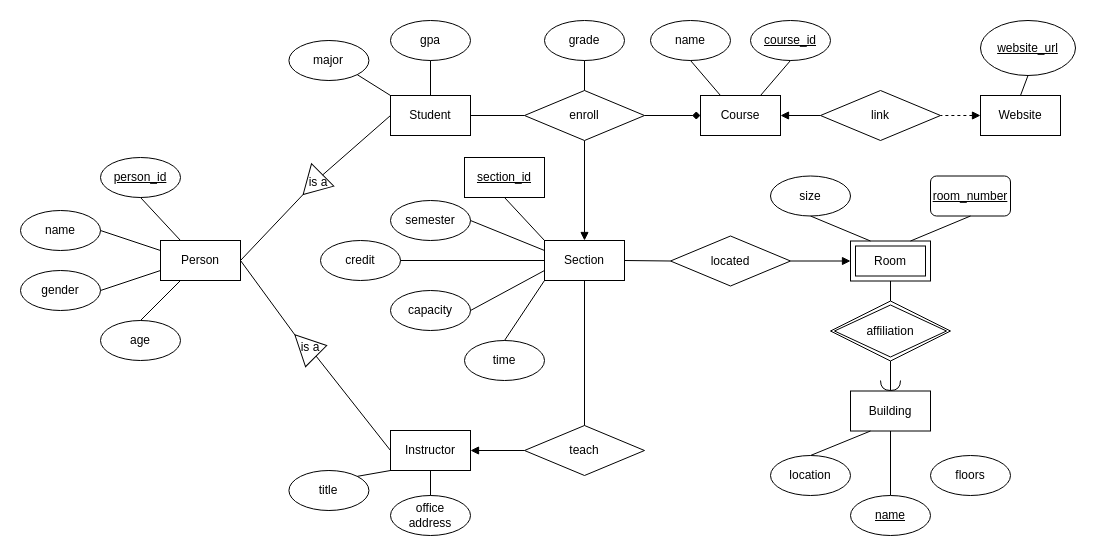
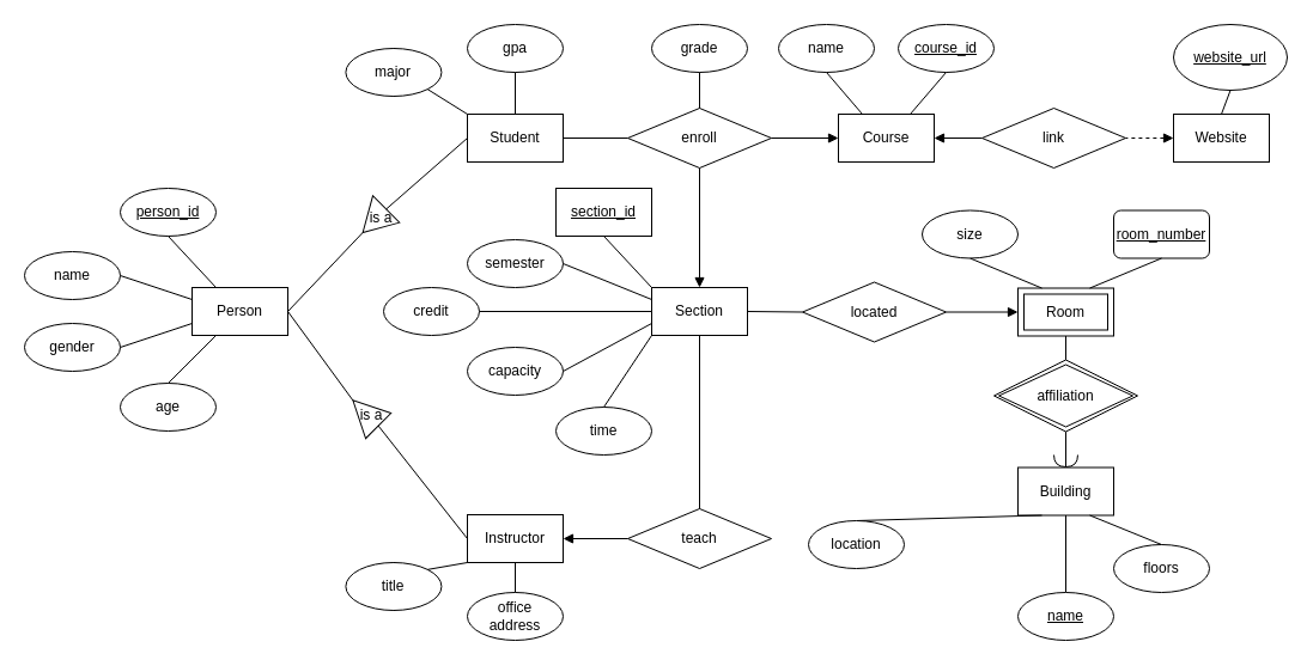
- <mxCell id="70" value="" style="endArrow=diamond;html=1;rounded=0;exitX=1;exitY=0.5;exitDx=0;exitDy=0;entryX=0;entryY=0.5;entryDx=0;entryDy=0;endFill=1;" edge="1" parent="1" source="21" target="59"><mxGeometry width="50" height="50" relative="1" as="geometry"><mxPoint x="700" y="220" as="sourcePoint" /><mxPoint x="750" y="170" as="targetPoint" /></mxGeometry></mxCell>
+ <mxCell id="70" value="" style="endArrow=block;html=1;rounded=0;exitX=1;exitY=0.5;exitDx=0;exitDy=0;entryX=0;entryY=0.5;entryDx=0;entryDy=0;endFill=1;" edge="1" parent="1" source="21" target="59"><mxGeometry width="50" height="50" relative="1" as="geometry"><mxPoint x="700" y="220" as="sourcePoint" /><mxPoint x="750" y="170" as="targetPoint" /></mxGeometry></mxCell>
+ <mxCell id="78" value="" style="endArrow=none;html=1;rounded=0;entryX=0.75;entryY=1;entryDx=0;entryDy=0;exitX=0.5;exitY=0;exitDx=0;exitDy=0;" edge="1" parent="1" source="77" target="23"><mxGeometry width="50" height="50" relative="1" as="geometry"><mxPoint x="520" y="370" as="sourcePoint" /><mxPoint x="570" y="320" as="targetPoint" /></mxGeometry></mxCell>
- <mxCell id="40" value="location" style="ellipse;whiteSpace=wrap;html=1;" parent="1" vertex="1"><mxGeometry x="770" y="455" width="80" height="40" as="geometry" /></mxCell>
+ <mxCell id="40" value="location" style="ellipse;whiteSpace=wrap;html=1;" parent="1" vertex="1"><mxGeometry x="675" y="435" width="80" height="40" as="geometry" /></mxCell>
